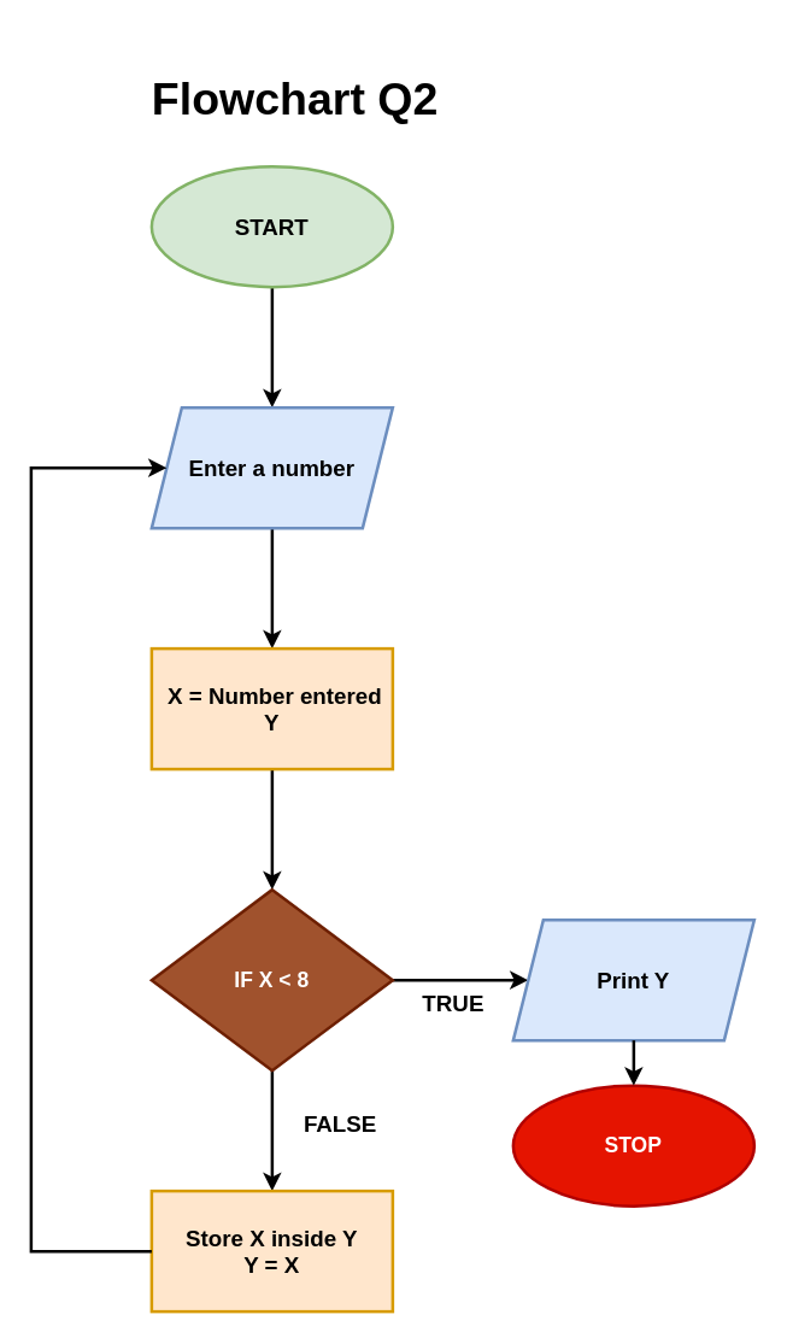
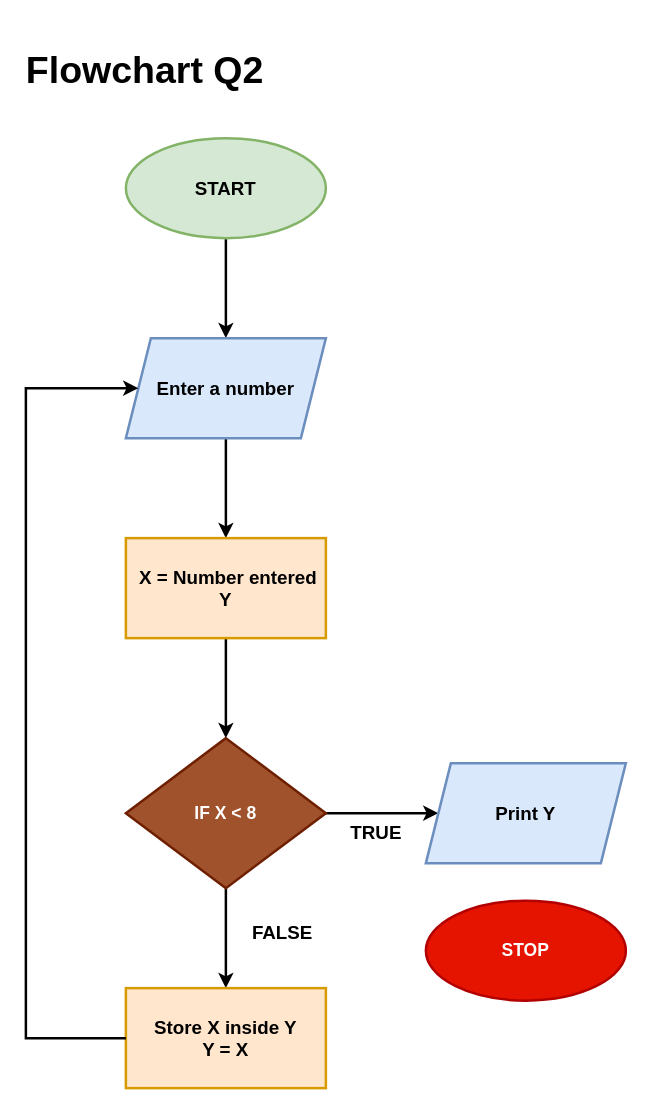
- <mxCell id="18" value="&lt;h1&gt;Flowchart Q2&lt;br&gt;&lt;/h1&gt;" style="text;html=1;align=center;verticalAlign=middle;resizable=0;points=[];autosize=1;strokeColor=none;fillColor=none;fontSize=15;" vertex="1" parent="1"><mxGeometry x="90" y="20" width="210" height="90" as="geometry" /></mxCell>
+ <mxCell id="18" value="&lt;h1&gt;Flowchart Q2&lt;br&gt;&lt;/h1&gt;" style="text;html=1;align=center;verticalAlign=middle;resizable=0;points=[];autosize=1;strokeColor=none;fillColor=none;fontSize=15;" vertex="1" parent="1"><mxGeometry x="10" y="10" width="210" height="90" as="geometry" /></mxCell>
- <mxCell id="16" value="" style="endArrow=classic;html=1;rounded=0;strokeWidth=2;fontSize=15;entryX=0.5;entryY=0;entryDx=0;entryDy=0;exitX=0.5;exitY=1;exitDx=0;exitDy=0;" edge="1" parent="1" source="15" target="12"><mxGeometry width="50" height="50" relative="1" as="geometry"><mxPoint x="370" y="760" as="sourcePoint" /><mxPoint x="420" y="710" as="targetPoint" /></mxGeometry></mxCell>
